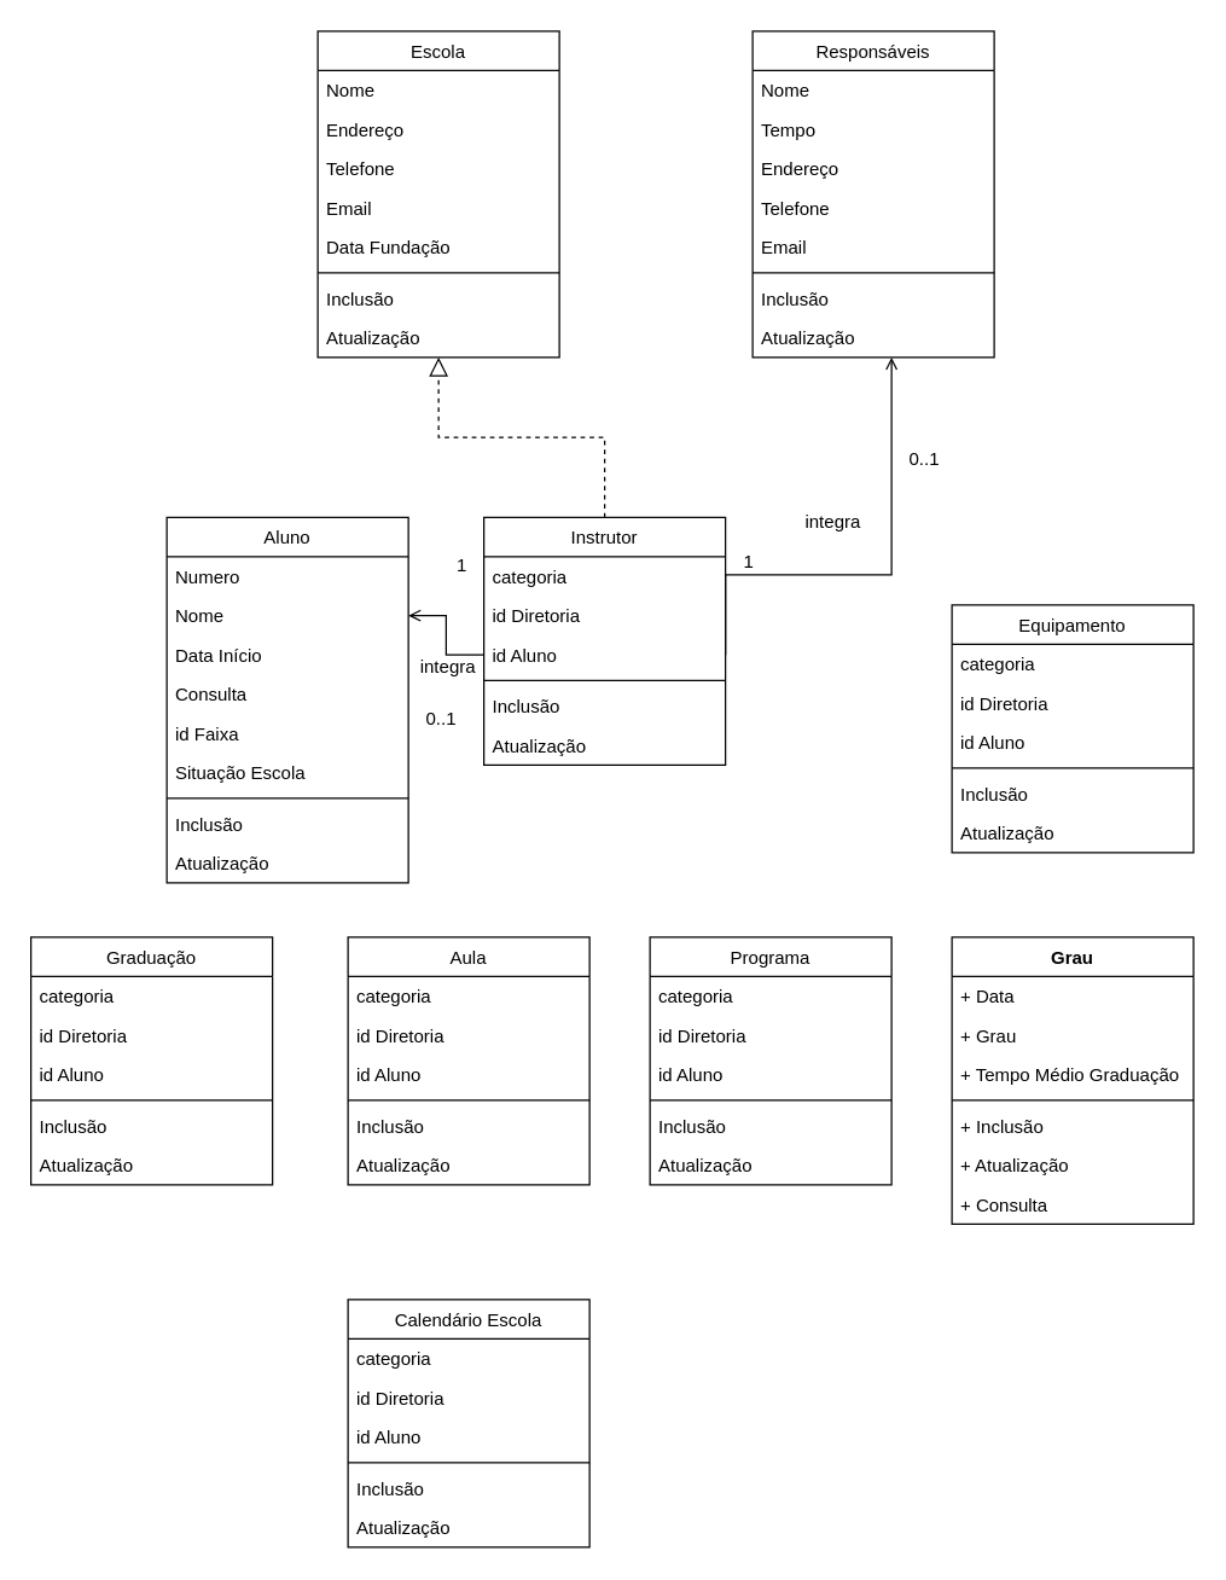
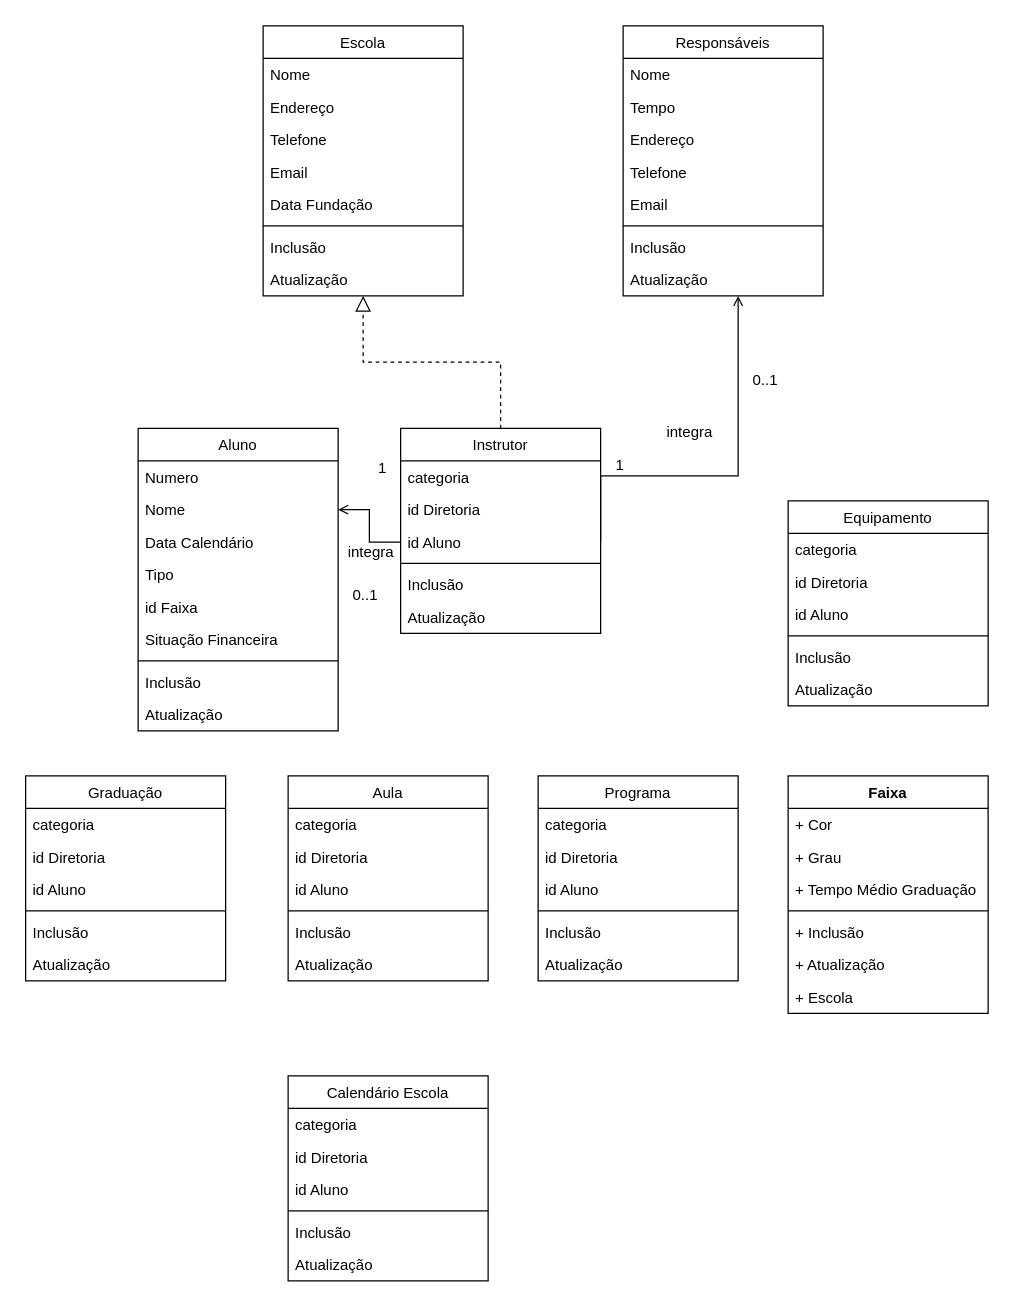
- <mxCell id="14" value="Data Início" style="text;align=left;verticalAlign=top;spacingLeft=4;spacingRight=4;overflow=hidden;rotatable=0;points=[[0,0.5],[1,0.5]];portConstraint=eastwest;rounded=0;shadow=0;html=0;" parent="11" vertex="1"><mxGeometry y="78" width="160" height="26" as="geometry" /></mxCell>
+ <mxCell id="14" value="Data Calendário" style="text;align=left;verticalAlign=top;spacingLeft=4;spacingRight=4;overflow=hidden;rotatable=0;points=[[0,0.5],[1,0.5]];portConstraint=eastwest;rounded=0;shadow=0;html=0;" parent="11" vertex="1"><mxGeometry y="78" width="160" height="26" as="geometry" /></mxCell>
- <mxCell id="15" value="Consulta" style="text;align=left;verticalAlign=top;spacingLeft=4;spacingRight=4;overflow=hidden;rotatable=0;points=[[0,0.5],[1,0.5]];portConstraint=eastwest;rounded=0;shadow=0;html=0;" parent="11" vertex="1"><mxGeometry y="104" width="160" height="26" as="geometry" /></mxCell>
+ <mxCell id="15" value="Tipo" style="text;align=left;verticalAlign=top;spacingLeft=4;spacingRight=4;overflow=hidden;rotatable=0;points=[[0,0.5],[1,0.5]];portConstraint=eastwest;rounded=0;shadow=0;html=0;" parent="11" vertex="1"><mxGeometry y="104" width="160" height="26" as="geometry" /></mxCell>
- <mxCell id="17" value="Situação Escola" style="text;align=left;verticalAlign=top;spacingLeft=4;spacingRight=4;overflow=hidden;rotatable=0;points=[[0,0.5],[1,0.5]];portConstraint=eastwest;rounded=0;shadow=0;html=0;" parent="11" vertex="1"><mxGeometry y="156" width="160" height="26" as="geometry" /></mxCell>
+ <mxCell id="17" value="Situação Financeira" style="text;align=left;verticalAlign=top;spacingLeft=4;spacingRight=4;overflow=hidden;rotatable=0;points=[[0,0.5],[1,0.5]];portConstraint=eastwest;rounded=0;shadow=0;html=0;" parent="11" vertex="1"><mxGeometry y="156" width="160" height="26" as="geometry" /></mxCell>
- <mxCell id="46" value="Grau" style="swimlane;fontStyle=1;align=center;verticalAlign=top;childLayout=stackLayout;horizontal=1;startSize=26;horizontalStack=0;resizeParent=1;resizeParentMax=0;resizeLast=0;collapsible=1;marginBottom=0;" parent="1" vertex="1"><mxGeometry x="630" y="620" width="160" height="190" as="geometry"><mxRectangle x="130" y="770" width="100" height="26" as="alternateBounds" /></mxGeometry></mxCell>
+ <mxCell id="46" value="Faixa" style="swimlane;fontStyle=1;align=center;verticalAlign=top;childLayout=stackLayout;horizontal=1;startSize=26;horizontalStack=0;resizeParent=1;resizeParentMax=0;resizeLast=0;collapsible=1;marginBottom=0;" parent="1" vertex="1"><mxGeometry x="630" y="620" width="160" height="190" as="geometry"><mxRectangle x="130" y="770" width="100" height="26" as="alternateBounds" /></mxGeometry></mxCell>
- <mxCell id="47" value="+ Data" style="text;strokeColor=none;fillColor=none;align=left;verticalAlign=top;spacingLeft=4;spacingRight=4;overflow=hidden;rotatable=0;points=[[0,0.5],[1,0.5]];portConstraint=eastwest;" parent="46" vertex="1"><mxGeometry y="26" width="160" height="26" as="geometry" /></mxCell>
+ <mxCell id="47" value="+ Cor" style="text;strokeColor=none;fillColor=none;align=left;verticalAlign=top;spacingLeft=4;spacingRight=4;overflow=hidden;rotatable=0;points=[[0,0.5],[1,0.5]];portConstraint=eastwest;" parent="46" vertex="1"><mxGeometry y="26" width="160" height="26" as="geometry" /></mxCell>
- <mxCell id="53" value="+ Consulta" style="text;strokeColor=none;fillColor=none;align=left;verticalAlign=top;spacingLeft=4;spacingRight=4;overflow=hidden;rotatable=0;points=[[0,0.5],[1,0.5]];portConstraint=eastwest;" parent="46" vertex="1"><mxGeometry y="164" width="160" height="26" as="geometry" /></mxCell>
+ <mxCell id="53" value="+ Escola" style="text;strokeColor=none;fillColor=none;align=left;verticalAlign=top;spacingLeft=4;spacingRight=4;overflow=hidden;rotatable=0;points=[[0,0.5],[1,0.5]];portConstraint=eastwest;" parent="46" vertex="1"><mxGeometry y="164" width="160" height="26" as="geometry" /></mxCell>
